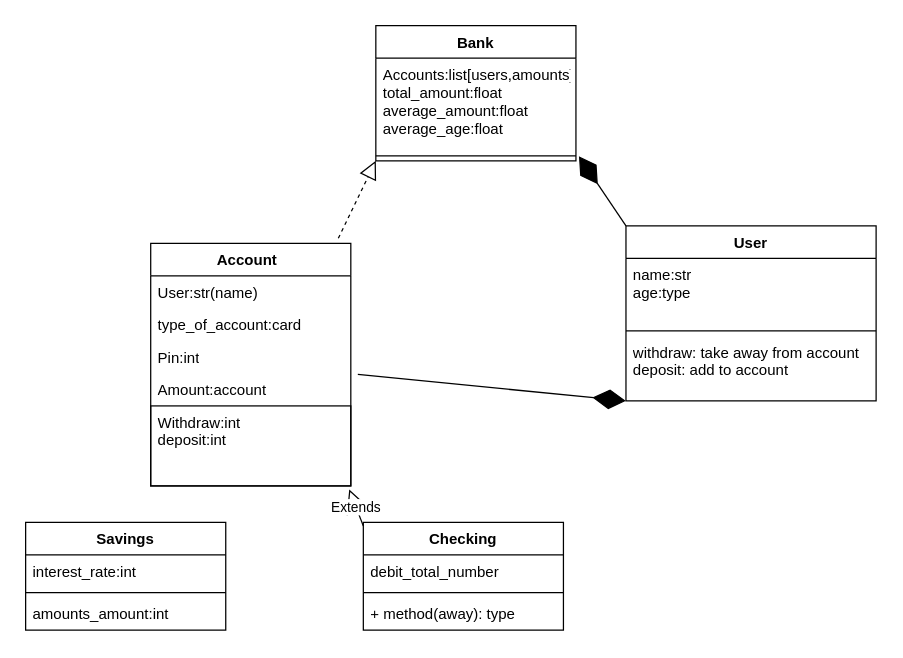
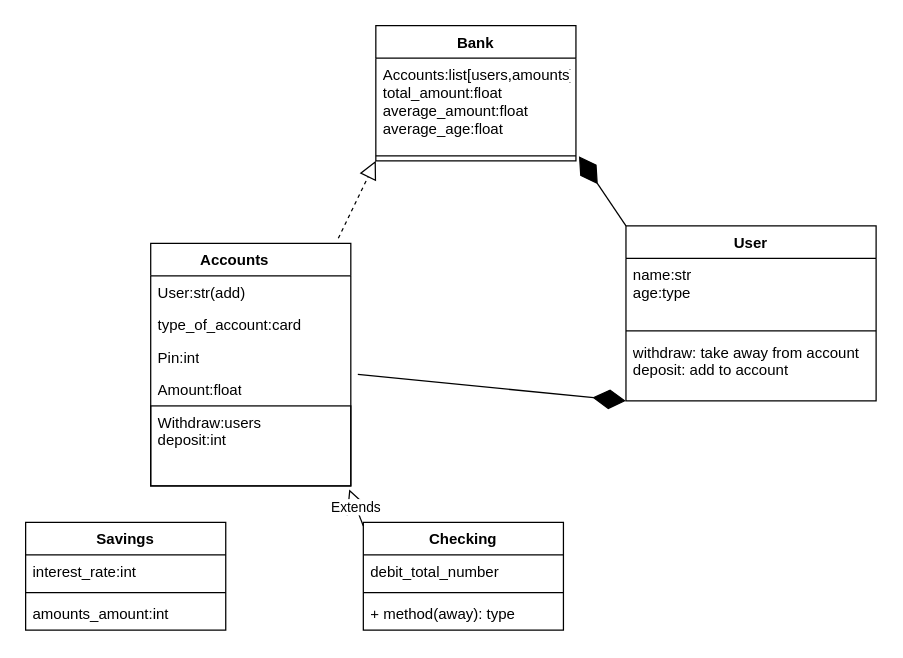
- <mxCell id="2" value="Account&lt;span style=&quot;white-space: pre;&quot;&gt;&#09;&lt;/span&gt;" style="swimlane;fontStyle=1;align=center;verticalAlign=top;childLayout=stackLayout;horizontal=1;startSize=26;horizontalStack=0;resizeParent=1;resizeParentMax=0;resizeLast=0;collapsible=1;marginBottom=0;whiteSpace=wrap;html=1;points=[[0,0,0,0,0],[0,0.25,0,0,0],[0,0.5,0,0,0],[0,0.75,0,0,0],[0,1,0,0,0],[0.25,0,0,0,0],[0.25,1,0,0,0],[0.5,0,0,0,0],[0.5,1,0,0,0],[0.75,0,0,0,0],[0.75,1,0,0,0],[1,0,0,0,0],[1,0.25,0,0,0],[1,0.5,0,0,0],[1,0.75,0,0,0],[1,1,0,0,0]];" vertex="1" parent="1"><mxGeometry x="120" y="194" width="160" height="194" as="geometry" /></mxCell>
+ <mxCell id="2" value="Accounts&lt;span style=&quot;white-space: pre;&quot;&gt;&#09;&lt;/span&gt;" style="swimlane;fontStyle=1;align=center;verticalAlign=top;childLayout=stackLayout;horizontal=1;startSize=26;horizontalStack=0;resizeParent=1;resizeParentMax=0;resizeLast=0;collapsible=1;marginBottom=0;whiteSpace=wrap;html=1;points=[[0,0,0,0,0],[0,0.25,0,0,0],[0,0.5,0,0,0],[0,0.75,0,0,0],[0,1,0,0,0],[0.25,0,0,0,0],[0.25,1,0,0,0],[0.5,0,0,0,0],[0.5,1,0,0,0],[0.75,0,0,0,0],[0.75,1,0,0,0],[1,0,0,0,0],[1,0.25,0,0,0],[1,0.5,0,0,0],[1,0.75,0,0,0],[1,1,0,0,0]];" vertex="1" parent="1"><mxGeometry x="120" y="194" width="160" height="194" as="geometry" /></mxCell>
- <mxCell id="3" value="User:str(name)" style="text;strokeColor=none;fillColor=none;align=left;verticalAlign=top;spacingLeft=4;spacingRight=4;overflow=hidden;rotatable=0;points=[[0,0.5],[1,0.5]];portConstraint=eastwest;whiteSpace=wrap;html=1;" vertex="1" parent="2"><mxGeometry y="26" width="160" height="26" as="geometry" /></mxCell>
+ <mxCell id="3" value="User:str(add)" style="text;strokeColor=none;fillColor=none;align=left;verticalAlign=top;spacingLeft=4;spacingRight=4;overflow=hidden;rotatable=0;points=[[0,0.5],[1,0.5]];portConstraint=eastwest;whiteSpace=wrap;html=1;" vertex="1" parent="2"><mxGeometry y="26" width="160" height="26" as="geometry" /></mxCell>
- <mxCell id="6" value="Amount:account" style="text;strokeColor=none;fillColor=none;align=left;verticalAlign=top;spacingLeft=4;spacingRight=4;overflow=hidden;rotatable=0;points=[[0,0.5],[1,0.5]];portConstraint=eastwest;whiteSpace=wrap;html=1;" vertex="1" parent="2"><mxGeometry y="104" width="160" height="26" as="geometry" /></mxCell>
+ <mxCell id="6" value="Amount:float" style="text;strokeColor=none;fillColor=none;align=left;verticalAlign=top;spacingLeft=4;spacingRight=4;overflow=hidden;rotatable=0;points=[[0,0.5],[1,0.5]];portConstraint=eastwest;whiteSpace=wrap;html=1;" vertex="1" parent="2"><mxGeometry y="104" width="160" height="26" as="geometry" /></mxCell>
- <mxCell id="7" value="Withdraw:int&lt;br&gt;deposit:int" style="text;strokeColor=default;fillColor=none;align=left;verticalAlign=top;spacingLeft=4;spacingRight=4;overflow=hidden;rotatable=0;points=[[0,0.5],[1,0.5]];portConstraint=eastwest;whiteSpace=wrap;html=1;" vertex="1" parent="2"><mxGeometry y="130" width="160" height="64" as="geometry" /></mxCell>
+ <mxCell id="7" value="Withdraw:users&lt;br&gt;deposit:int" style="text;strokeColor=default;fillColor=none;align=left;verticalAlign=top;spacingLeft=4;spacingRight=4;overflow=hidden;rotatable=0;points=[[0,0.5],[1,0.5]];portConstraint=eastwest;whiteSpace=wrap;html=1;" vertex="1" parent="2"><mxGeometry y="130" width="160" height="64" as="geometry" /></mxCell>
